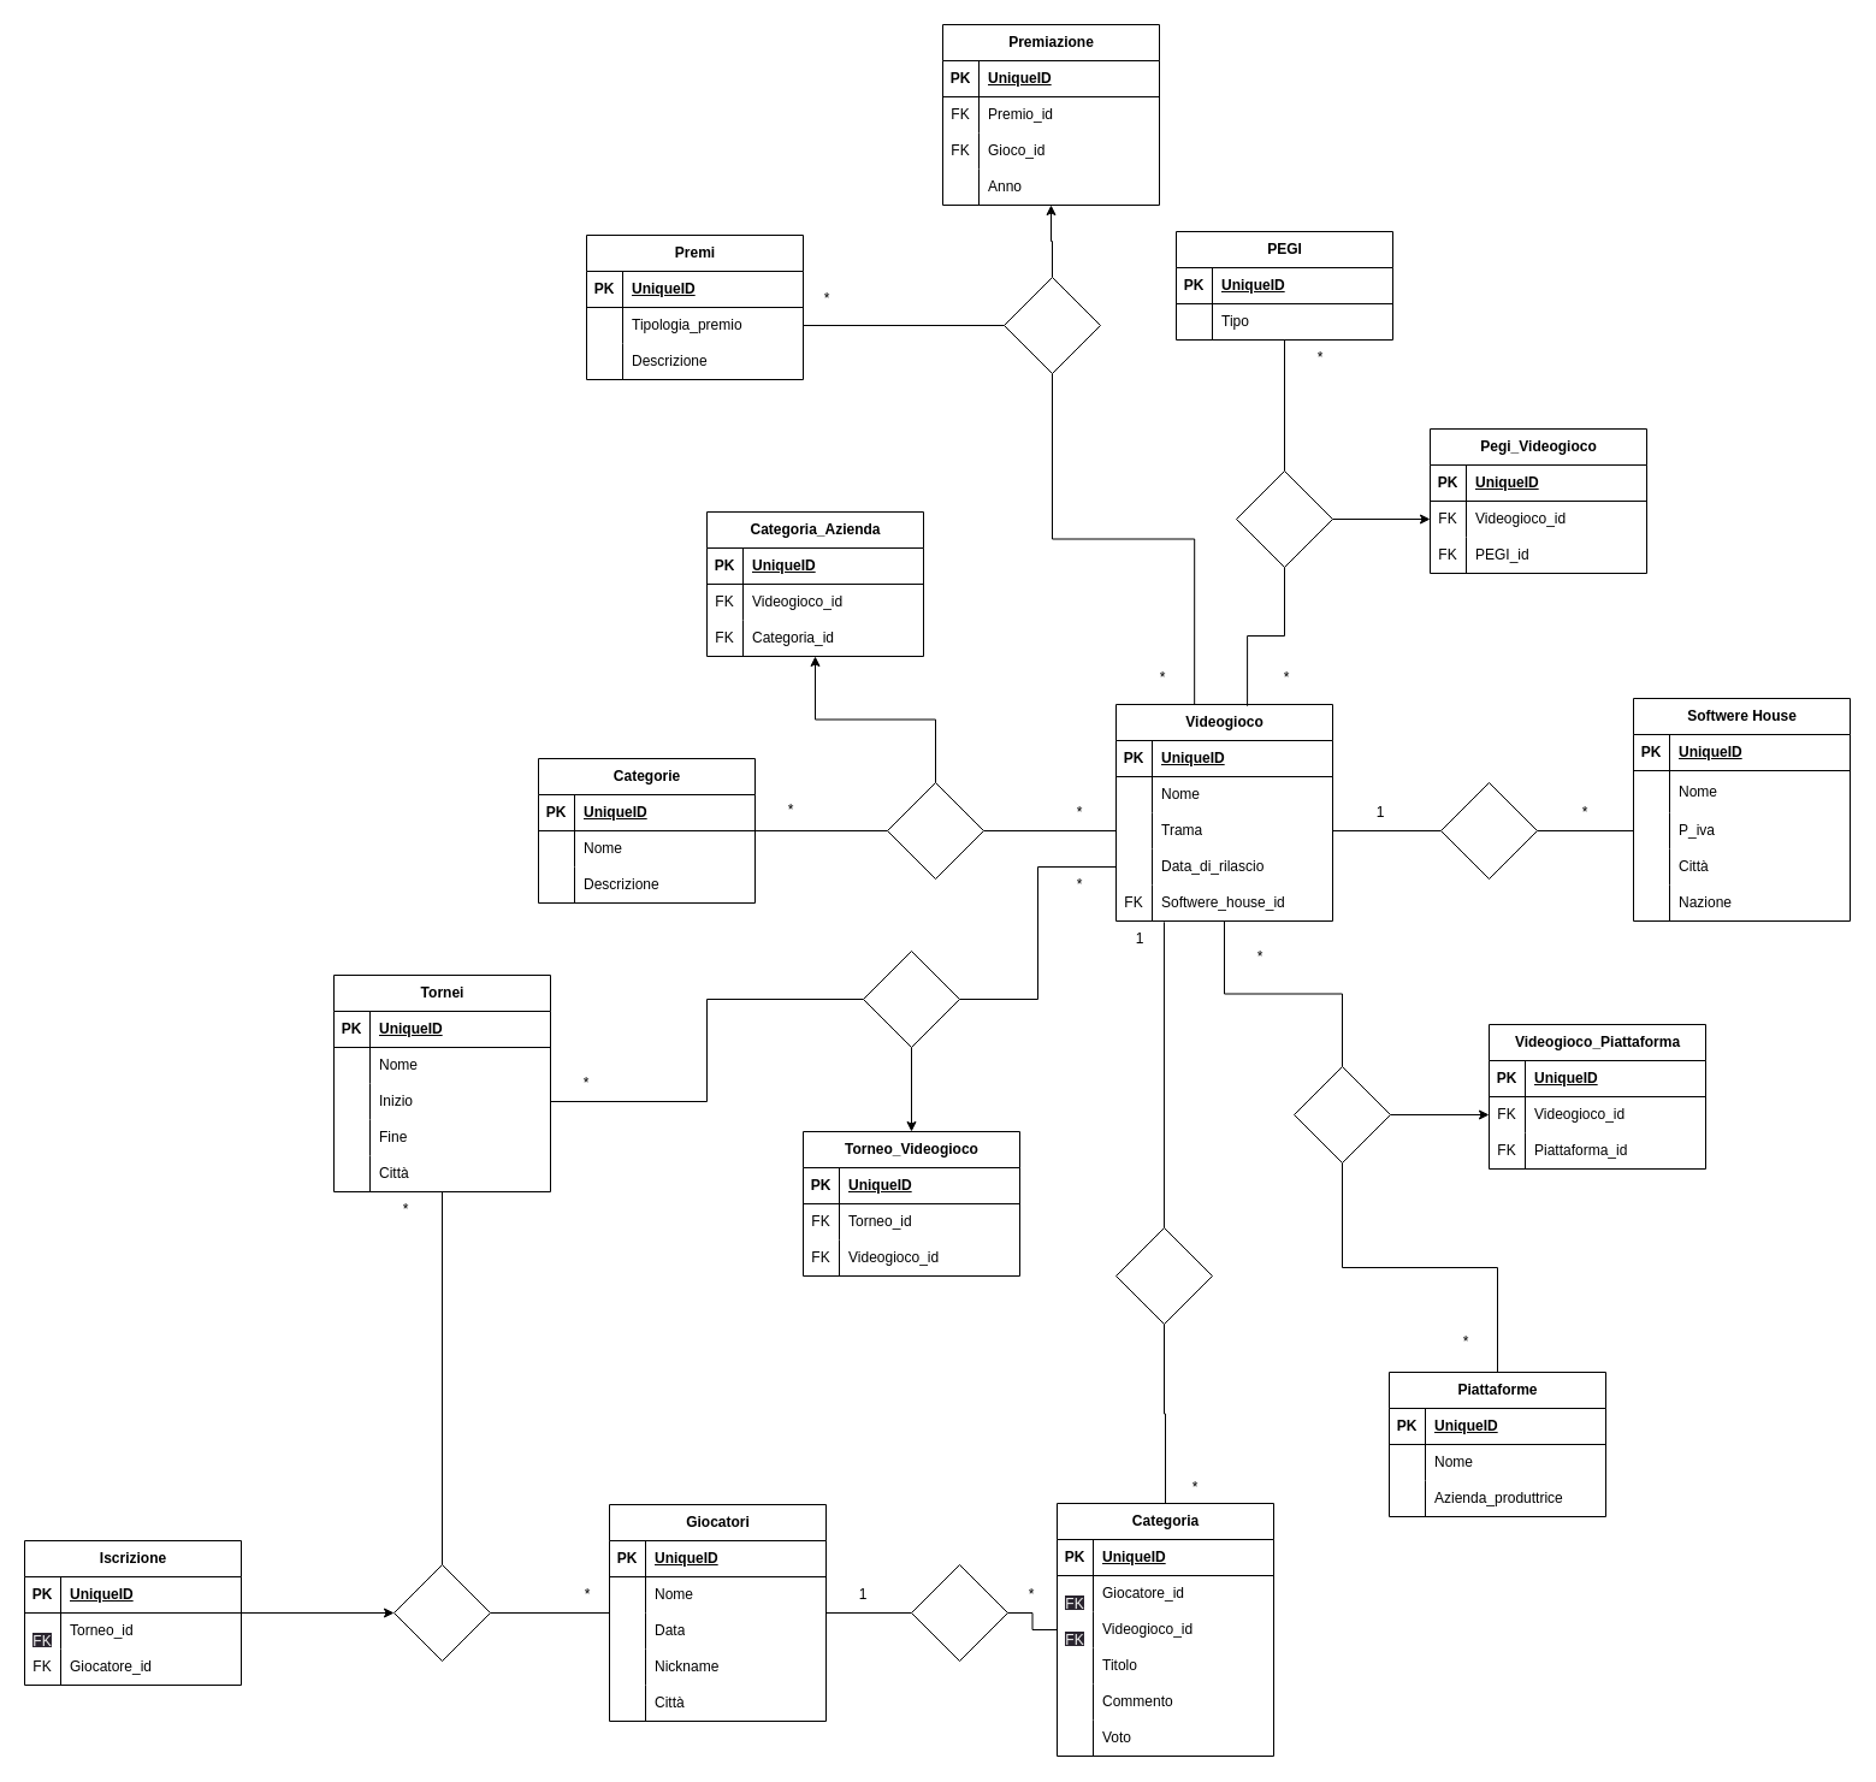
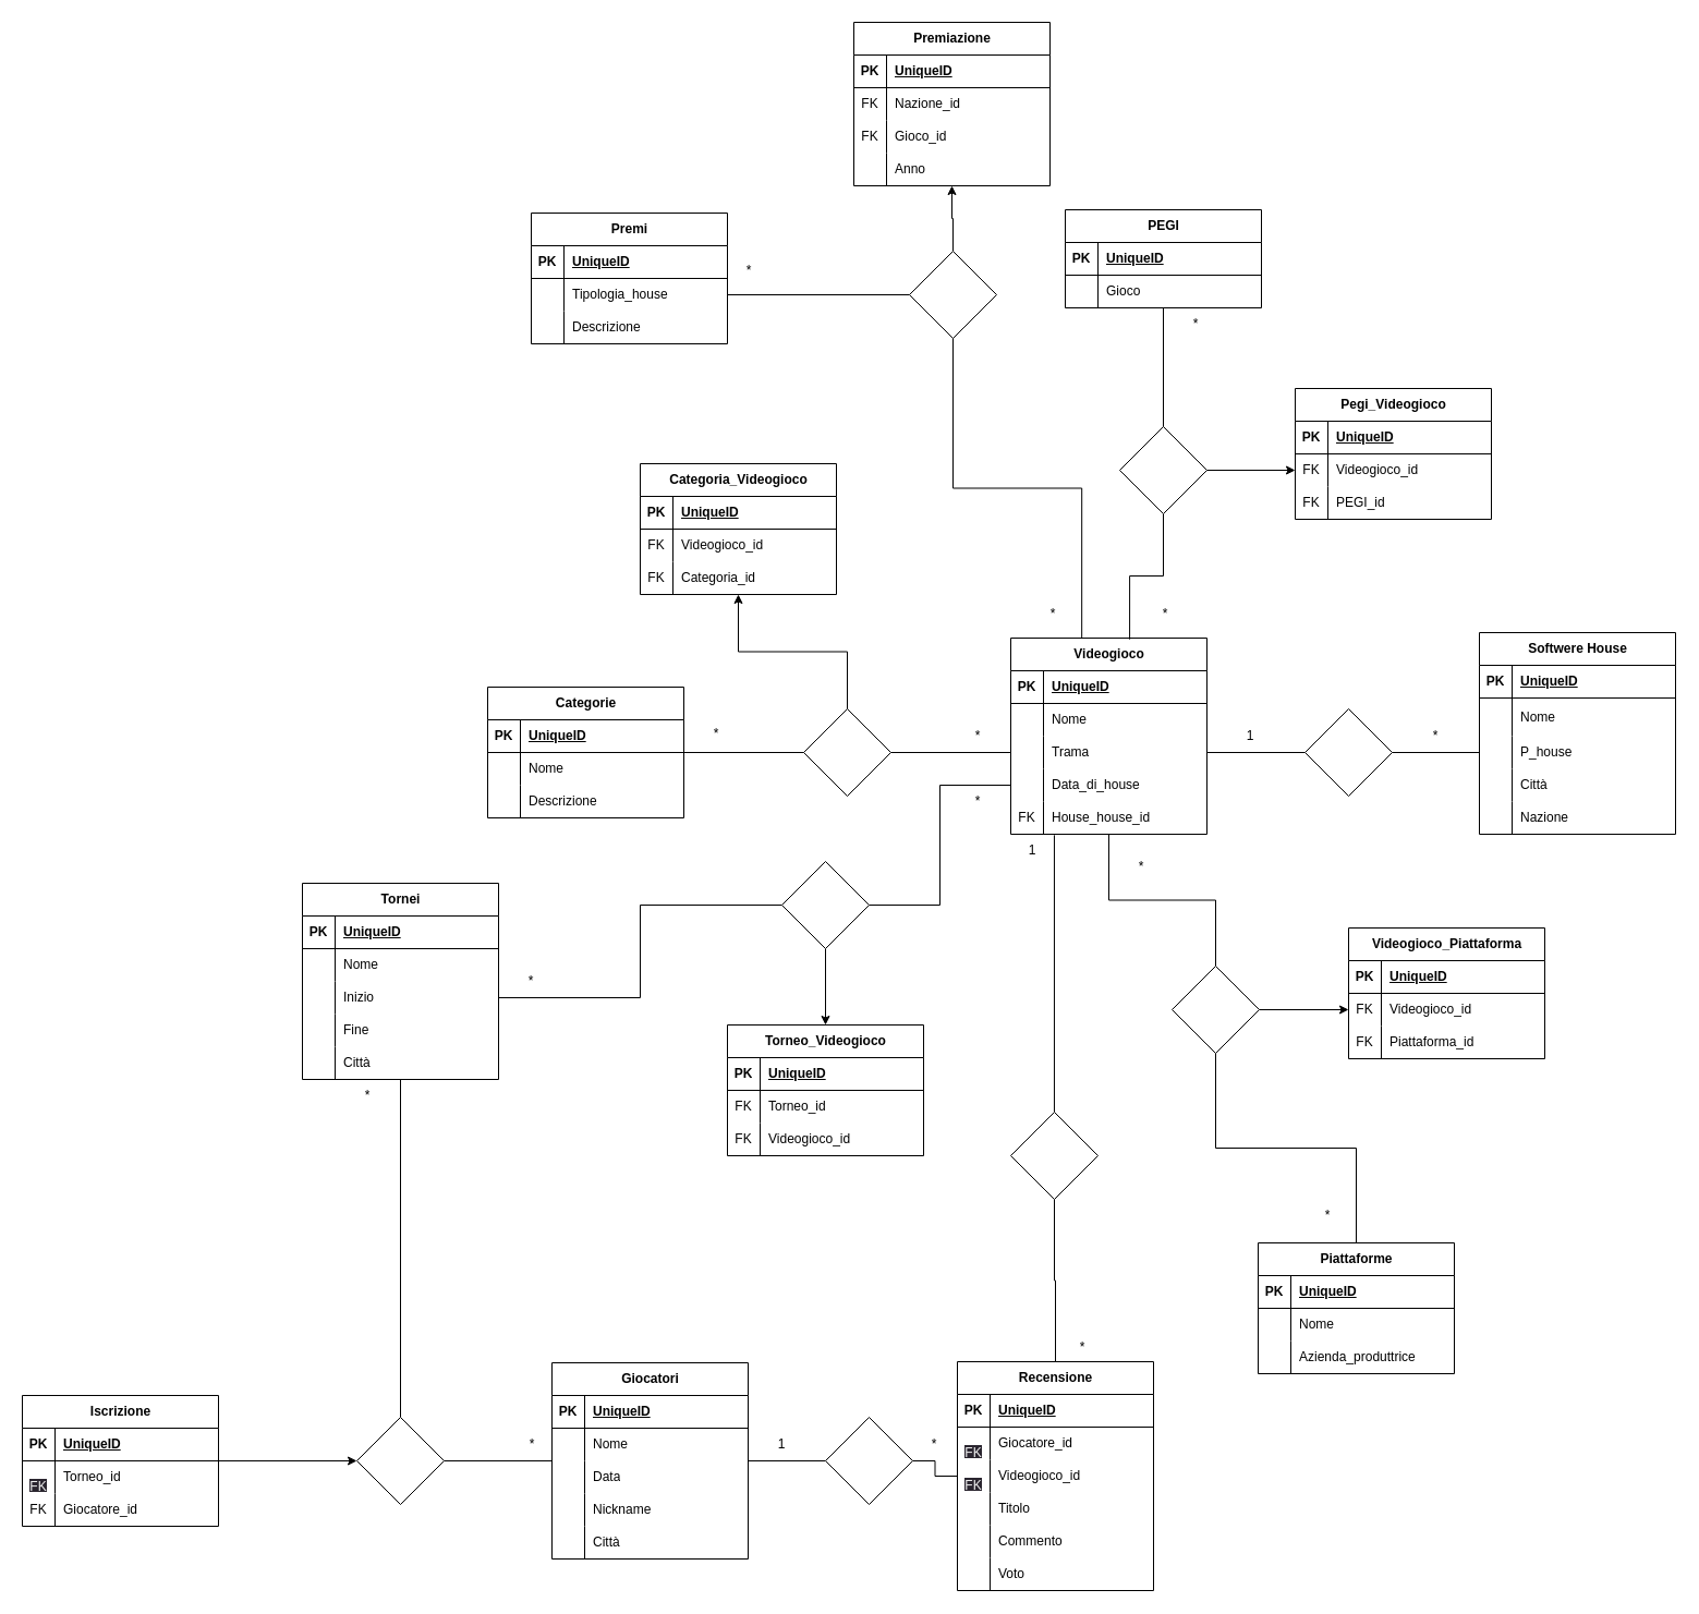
- <mxCell id="215" value="Premio_id" style="shape=partialRectangle;connectable=0;fillColor=none;top=0;left=0;bottom=0;right=0;align=left;spacingLeft=6;overflow=hidden;whiteSpace=wrap;html=1;" vertex="1" parent="213"><mxGeometry x="30" width="150" height="30" as="geometry"><mxRectangle width="150" height="30" as="alternateBounds" /></mxGeometry></mxCell>
+ <mxCell id="215" value="Nazione_id" style="shape=partialRectangle;connectable=0;fillColor=none;top=0;left=0;bottom=0;right=0;align=left;spacingLeft=6;overflow=hidden;whiteSpace=wrap;html=1;" vertex="1" parent="213"><mxGeometry x="30" width="150" height="30" as="geometry"><mxRectangle width="150" height="30" as="alternateBounds" /></mxGeometry></mxCell>
- <mxCell id="97" value="Tipo" style="shape=partialRectangle;connectable=0;fillColor=none;top=0;left=0;bottom=0;right=0;align=left;spacingLeft=6;overflow=hidden;whiteSpace=wrap;html=1;" vertex="1" parent="95"><mxGeometry x="30" width="150" height="30" as="geometry"><mxRectangle width="150" height="30" as="alternateBounds" /></mxGeometry></mxCell>
+ <mxCell id="97" value="Gioco" style="shape=partialRectangle;connectable=0;fillColor=none;top=0;left=0;bottom=0;right=0;align=left;spacingLeft=6;overflow=hidden;whiteSpace=wrap;html=1;" vertex="1" parent="95"><mxGeometry x="30" width="150" height="30" as="geometry"><mxRectangle width="150" height="30" as="alternateBounds" /></mxGeometry></mxCell>
- <mxCell id="230" value="Tipologia_premio" style="shape=partialRectangle;connectable=0;fillColor=none;top=0;left=0;bottom=0;right=0;align=left;spacingLeft=6;overflow=hidden;whiteSpace=wrap;html=1;" vertex="1" parent="228"><mxGeometry x="30" width="150" height="30" as="geometry"><mxRectangle width="150" height="30" as="alternateBounds" /></mxGeometry></mxCell>
+ <mxCell id="230" value="Tipologia_house" style="shape=partialRectangle;connectable=0;fillColor=none;top=0;left=0;bottom=0;right=0;align=left;spacingLeft=6;overflow=hidden;whiteSpace=wrap;html=1;" vertex="1" parent="228"><mxGeometry x="30" width="150" height="30" as="geometry"><mxRectangle width="150" height="30" as="alternateBounds" /></mxGeometry></mxCell>
- <mxCell id="81" value="Categoria_Azienda" style="shape=table;startSize=30;container=1;collapsible=1;childLayout=tableLayout;fixedRows=1;rowLines=0;fontStyle=1;align=center;resizeLast=1;html=1;" vertex="1" parent="1"><mxGeometry x="587" y="425" width="180" height="120" as="geometry" /></mxCell>
+ <mxCell id="81" value="Categoria_Videogioco" style="shape=table;startSize=30;container=1;collapsible=1;childLayout=tableLayout;fixedRows=1;rowLines=0;fontStyle=1;align=center;resizeLast=1;html=1;" vertex="1" parent="1"><mxGeometry x="587" y="425" width="180" height="120" as="geometry" /></mxCell>
- <mxCell id="28" value="P_iva" style="shape=partialRectangle;connectable=0;fillColor=none;top=0;left=0;bottom=0;right=0;align=left;spacingLeft=6;overflow=hidden;whiteSpace=wrap;html=1;" vertex="1" parent="26"><mxGeometry x="30" width="150" height="30" as="geometry"><mxRectangle width="150" height="30" as="alternateBounds" /></mxGeometry></mxCell>
+ <mxCell id="28" value="P_house" style="shape=partialRectangle;connectable=0;fillColor=none;top=0;left=0;bottom=0;right=0;align=left;spacingLeft=6;overflow=hidden;whiteSpace=wrap;html=1;" vertex="1" parent="26"><mxGeometry x="30" width="150" height="30" as="geometry"><mxRectangle width="150" height="30" as="alternateBounds" /></mxGeometry></mxCell>
- <mxCell id="15" value="Data_di_rilascio" style="shape=partialRectangle;connectable=0;fillColor=none;top=0;left=0;bottom=0;right=0;align=left;spacingLeft=6;overflow=hidden;whiteSpace=wrap;html=1;" vertex="1" parent="13"><mxGeometry x="30" width="150" height="30" as="geometry"><mxRectangle width="150" height="30" as="alternateBounds" /></mxGeometry></mxCell>
+ <mxCell id="15" value="Data_di_house" style="shape=partialRectangle;connectable=0;fillColor=none;top=0;left=0;bottom=0;right=0;align=left;spacingLeft=6;overflow=hidden;whiteSpace=wrap;html=1;" vertex="1" parent="13"><mxGeometry x="30" width="150" height="30" as="geometry"><mxRectangle width="150" height="30" as="alternateBounds" /></mxGeometry></mxCell>
- <mxCell id="18" value="Softwere_house_id" style="shape=partialRectangle;connectable=0;fillColor=none;top=0;left=0;bottom=0;right=0;align=left;spacingLeft=6;overflow=hidden;whiteSpace=wrap;html=1;" vertex="1" parent="16"><mxGeometry x="30" width="150" height="30" as="geometry"><mxRectangle width="150" height="30" as="alternateBounds" /></mxGeometry></mxCell>
+ <mxCell id="18" value="House_house_id" style="shape=partialRectangle;connectable=0;fillColor=none;top=0;left=0;bottom=0;right=0;align=left;spacingLeft=6;overflow=hidden;whiteSpace=wrap;html=1;" vertex="1" parent="16"><mxGeometry x="30" width="150" height="30" as="geometry"><mxRectangle width="150" height="30" as="alternateBounds" /></mxGeometry></mxCell>
- <mxCell id="182" value="Categoria" style="shape=table;startSize=30;container=1;collapsible=1;childLayout=tableLayout;fixedRows=1;rowLines=0;fontStyle=1;align=center;resizeLast=1;html=1;" vertex="1" parent="1"><mxGeometry x="878" y="1249" width="180" height="210" as="geometry" /></mxCell>
+ <mxCell id="182" value="Recensione" style="shape=table;startSize=30;container=1;collapsible=1;childLayout=tableLayout;fixedRows=1;rowLines=0;fontStyle=1;align=center;resizeLast=1;html=1;" vertex="1" parent="1"><mxGeometry x="878" y="1249" width="180" height="210" as="geometry" /></mxCell>
